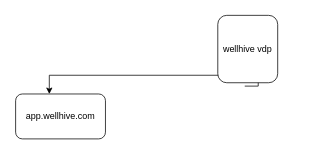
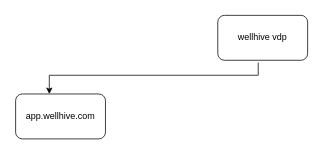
- <mxCell id="3" value="wellhive vdp" style="rounded=1;whiteSpace=wrap;html=1;" vertex="1" parent="1"><mxGeometry x="290" y="20" width="80" height="90" as="geometry" /></mxCell>
+ <mxCell id="3" value="wellhive vdp" style="rounded=1;whiteSpace=wrap;html=1;" vertex="1" parent="1"><mxGeometry x="290" y="20" width="120" height="60" as="geometry" /></mxCell>
